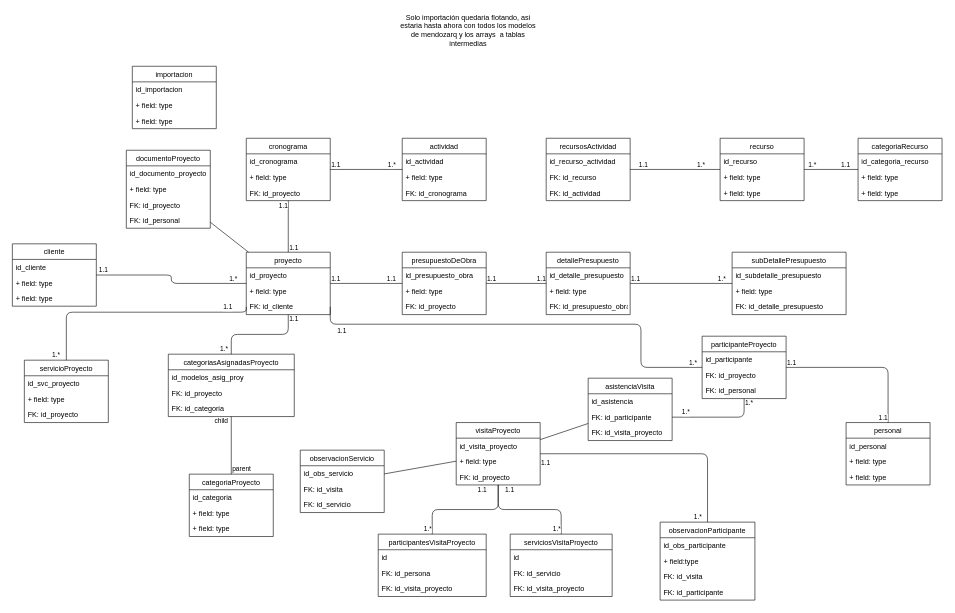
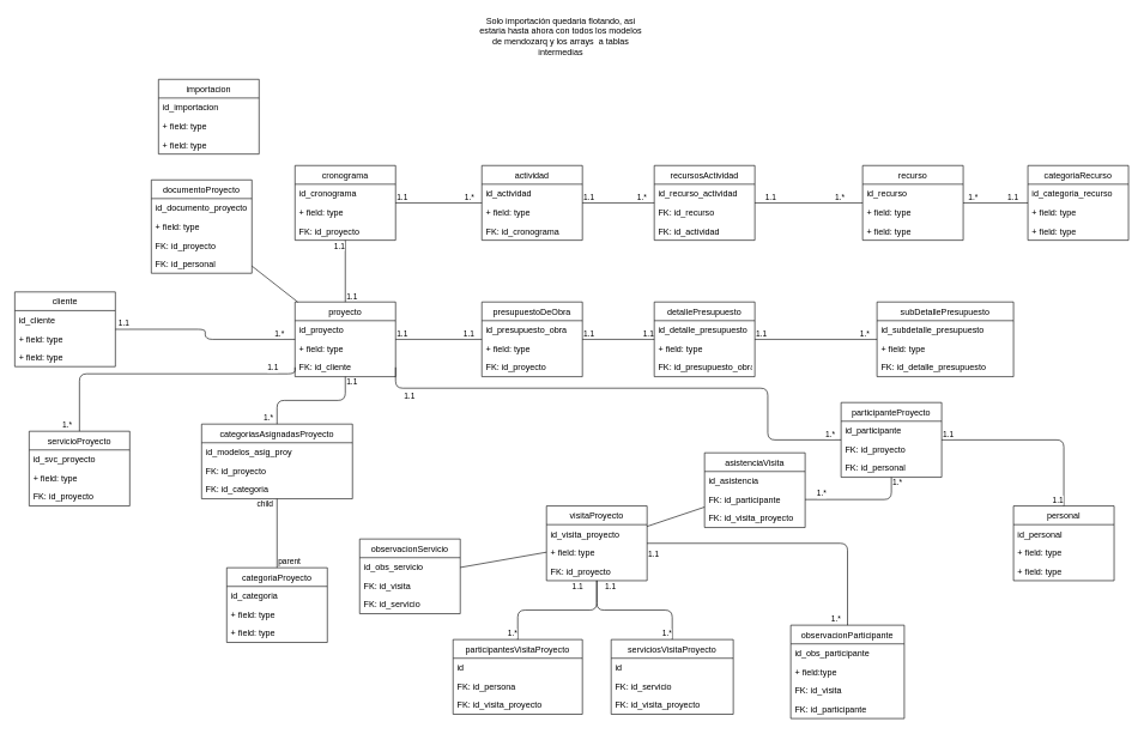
+ <mxCell id="36" value="" style="endArrow=none;html=1;edgeStyle=orthogonalEdgeStyle;" edge="1" parent="1" source="72" target="60"><mxGeometry relative="1" as="geometry"><mxPoint x="550" y="410" as="sourcePoint" /><mxPoint x="710" y="410" as="targetPoint" /></mxGeometry></mxCell>
+ <mxCell id="37" value="1.1" style="edgeLabel;resizable=0;html=1;align=left;verticalAlign=bottom;" connectable="0" vertex="1" parent="36"><mxGeometry x="-1" relative="1" as="geometry" /></mxCell>
+ <mxCell id="38" value="1.*" style="edgeLabel;resizable=0;html=1;align=right;verticalAlign=bottom;" connectable="0" vertex="1" parent="36"><mxGeometry x="1" relative="1" as="geometry"><mxPoint x="-10" as="offset" /></mxGeometry></mxCell>
